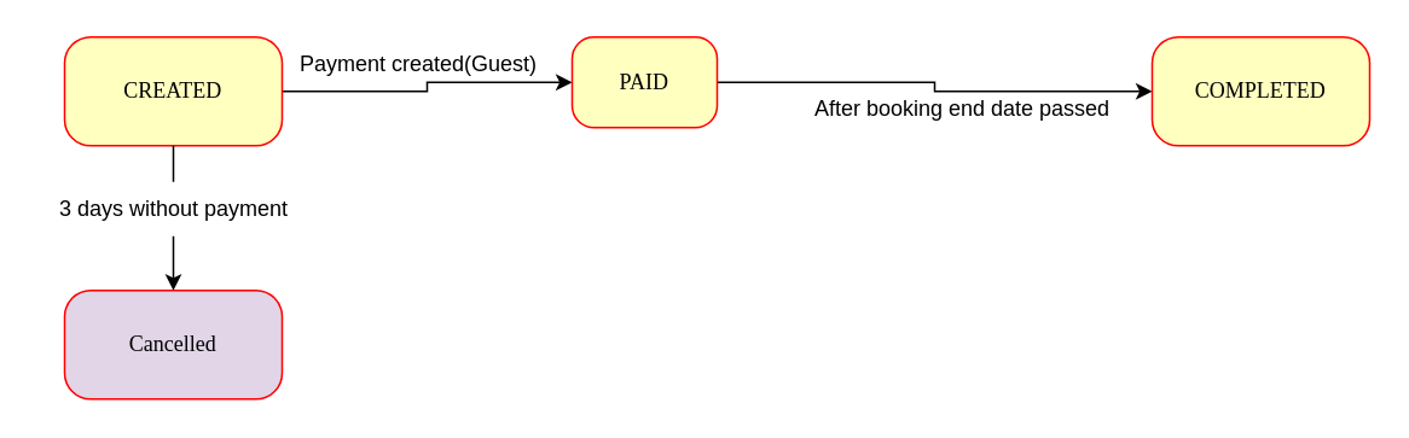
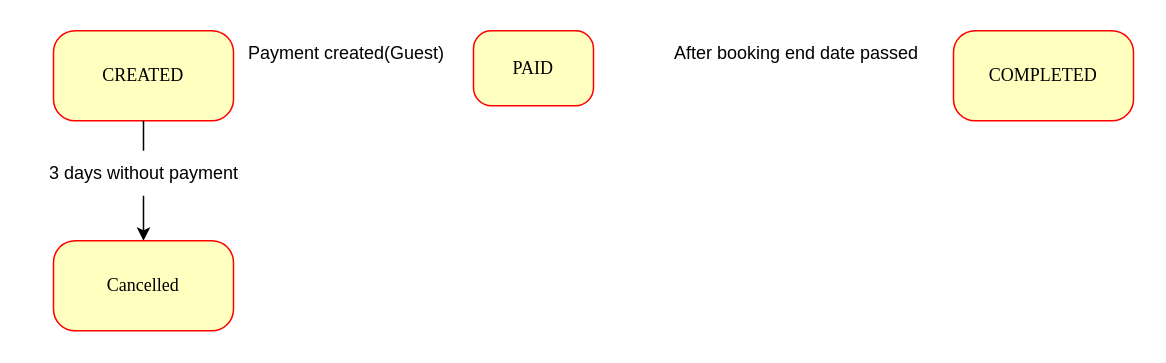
- <mxCell id="5" style="edgeStyle=orthogonalEdgeStyle;rounded=0;orthogonalLoop=1;jettySize=auto;html=1;" edge="1" parent="1" source="6" target="11"><mxGeometry relative="1" as="geometry" /></mxCell>
- <mxCell id="3" style="edgeStyle=orthogonalEdgeStyle;rounded=0;orthogonalLoop=1;jettySize=auto;html=1;" edge="1" parent="1" source="4" target="6"><mxGeometry relative="1" as="geometry" /></mxCell>
- <mxCell id="12" value="After booking end date passed" style="text;html=1;align=center;verticalAlign=middle;resizable=0;points=[];autosize=1;strokeColor=none;fillColor=none;" vertex="1" parent="1"><mxGeometry x="435" y="45" width="190" height="30" as="geometry" /></mxCell>
+ <mxCell id="12" value="After booking end date passed" style="text;html=1;align=center;verticalAlign=middle;resizable=0;points=[];autosize=1;strokeColor=none;fillColor=none;" vertex="1" parent="1"><mxGeometry x="435" y="20" width="190" height="30" as="geometry" /></mxCell>
- <mxCell id="8" value="Cancelled" style="rounded=1;whiteSpace=wrap;html=1;arcSize=24;fillColor=#e1d5e7;strokeColor=#ff0000;shadow=0;comic=0;labelBackgroundColor=none;fontFamily=Verdana;fontSize=12;fontColor=#000000;align=center;" vertex="1" parent="1"><mxGeometry x="35" y="160" width="120" height="60" as="geometry" /></mxCell>
+ <mxCell id="8" value="Cancelled" style="rounded=1;whiteSpace=wrap;html=1;arcSize=24;fillColor=#ffffc0;strokeColor=#ff0000;shadow=0;comic=0;labelBackgroundColor=none;fontFamily=Verdana;fontSize=12;fontColor=#000000;align=center;" vertex="1" parent="1"><mxGeometry x="35" y="160" width="120" height="60" as="geometry" /></mxCell>
